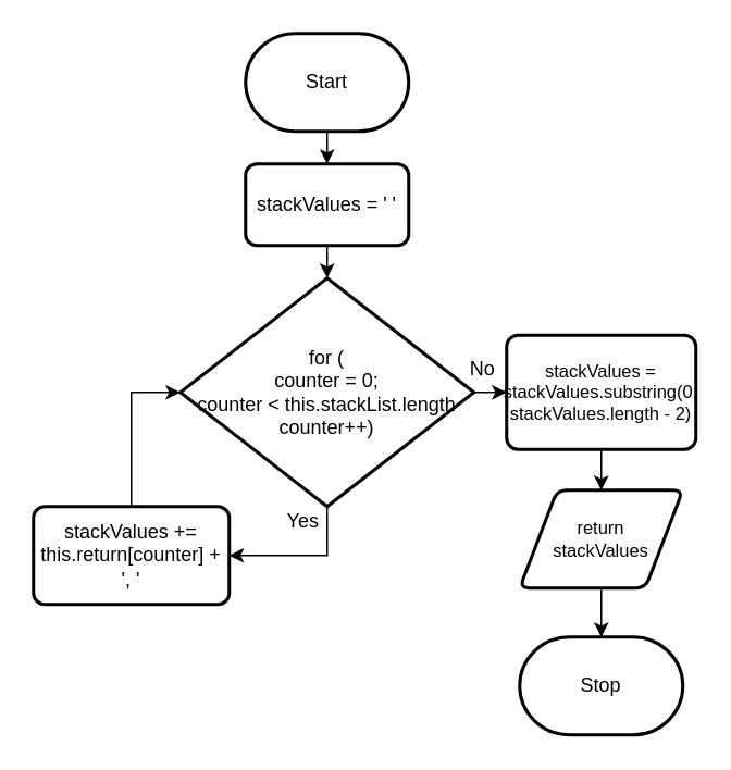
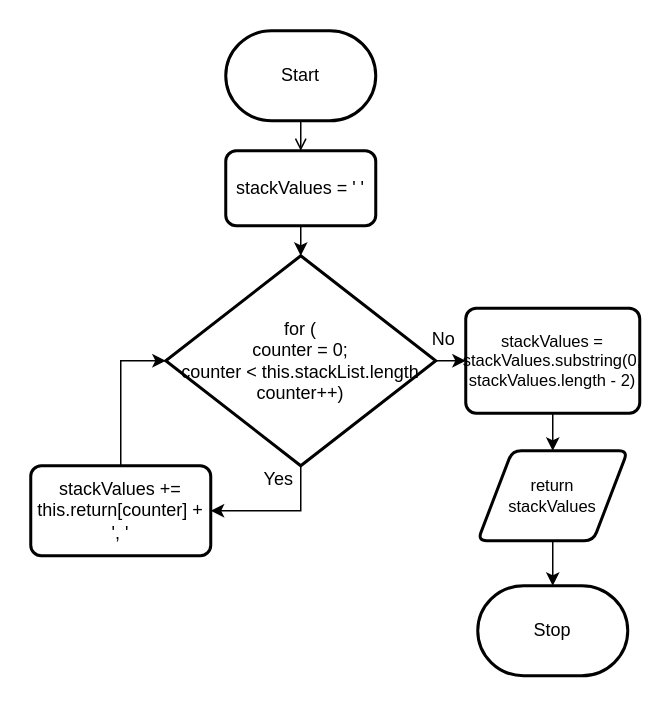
- <mxCell id="2" style="edgeStyle=none;html=1;entryX=0.5;entryY=0;entryDx=0;entryDy=0;" parent="1" source="3" target="6" edge="1"><mxGeometry relative="1" as="geometry" /></mxCell>
+ <mxCell id="2" style="edgeStyle=none;html=1;entryX=0.5;entryY=0;entryDx=0;entryDy=0;endArrow=open;" parent="1" source="3" target="6" edge="1"><mxGeometry relative="1" as="geometry" /></mxCell>
